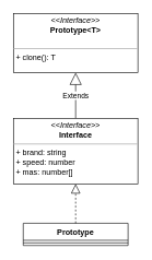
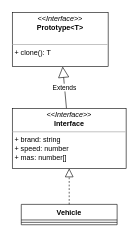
- <mxCell id="2" value="&lt;p style=&quot;margin:0px;margin-top:4px;text-align:center;&quot;&gt;&lt;i&gt;&amp;lt;&amp;lt;Interface&amp;gt;&amp;gt;&lt;/i&gt;&lt;br&gt;&lt;b&gt;Prototype&amp;lt;T&amp;gt;&lt;/b&gt;&lt;/p&gt;&lt;p style=&quot;margin:0px;margin-left:4px;&quot;&gt;&lt;br&gt;&lt;/p&gt;&lt;hr size=&quot;1&quot;&gt;&lt;p style=&quot;margin:0px;margin-left:4px;&quot;&gt;+ clone(): T&lt;/p&gt;" style="verticalAlign=top;align=left;overflow=fill;fontSize=12;fontFamily=Helvetica;html=1;whiteSpace=wrap;" vertex="1" parent="1"><mxGeometry x="20" y="20" width="190" height="90" as="geometry" /></mxCell>
+ <mxCell id="2" value="&lt;p style=&quot;margin:0px;margin-top:4px;text-align:center;&quot;&gt;&lt;i&gt;&amp;lt;&amp;lt;Interface&amp;gt;&amp;gt;&lt;/i&gt;&lt;br&gt;&lt;b&gt;Prototype&amp;lt;T&amp;gt;&lt;/b&gt;&lt;/p&gt;&lt;p style=&quot;margin:0px;margin-left:4px;&quot;&gt;&lt;br&gt;&lt;/p&gt;&lt;hr size=&quot;1&quot;&gt;&lt;p style=&quot;margin:0px;margin-left:4px;&quot;&gt;+ clone(): T&lt;/p&gt;" style="verticalAlign=top;align=left;overflow=fill;fontSize=12;fontFamily=Helvetica;html=1;whiteSpace=wrap;" vertex="1" parent="1"><mxGeometry x="20" y="20" width="160" height="90" as="geometry" /></mxCell>
- <mxCell id="5" value="Prototype" style="swimlane;fontStyle=1;align=center;verticalAlign=top;childLayout=stackLayout;horizontal=1;startSize=26;horizontalStack=0;resizeParent=1;resizeParentMax=0;resizeLast=0;collapsible=1;marginBottom=0;whiteSpace=wrap;html=1;" vertex="1" parent="1"><mxGeometry x="35" y="340" width="160" height="34" as="geometry" /></mxCell>
+ <mxCell id="5" value="Vehicle" style="swimlane;fontStyle=1;align=center;verticalAlign=top;childLayout=stackLayout;horizontal=1;startSize=26;horizontalStack=0;resizeParent=1;resizeParentMax=0;resizeLast=0;collapsible=1;marginBottom=0;whiteSpace=wrap;html=1;" vertex="1" parent="1"><mxGeometry x="35" y="340" width="160" height="34" as="geometry" /></mxCell>
